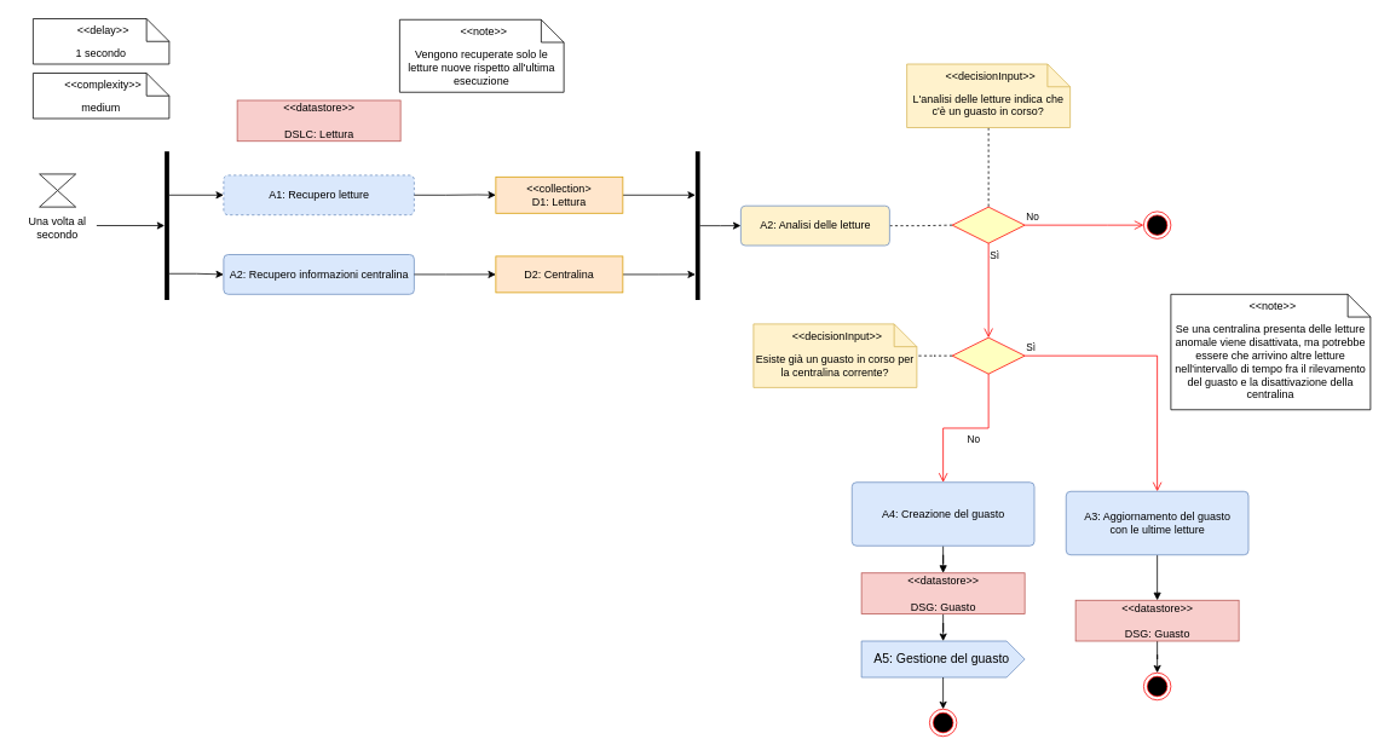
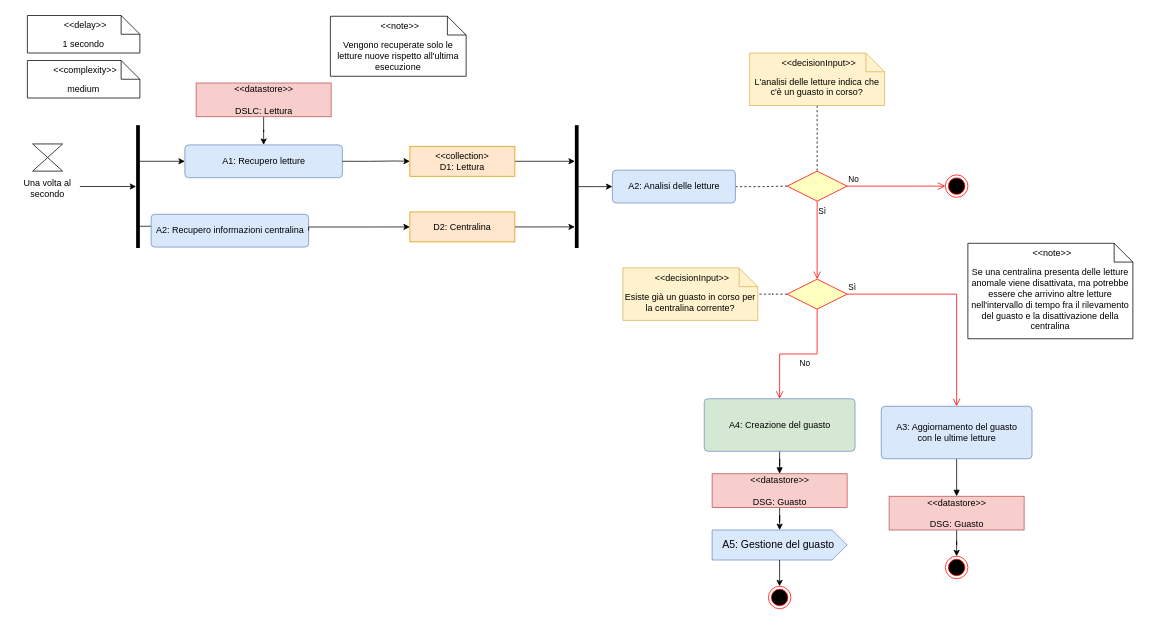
+ <mxCell id="8" style="edgeStyle=orthogonalEdgeStyle;rounded=0;orthogonalLoop=1;jettySize=auto;html=1;entryX=0.5;entryY=0;entryDx=0;entryDy=0;" edge="1" parent="1" source="9" target="7"><mxGeometry relative="1" as="geometry"><mxPoint x="351" y="181.25" as="targetPoint" /><Array as="points" /></mxGeometry></mxCell>
- <mxCell id="7" value="A1: Recupero letture" style="html=1;align=center;verticalAlign=middle;rounded=1;absoluteArcSize=1;arcSize=10;dashed=1;fillColor=#dae8fc;strokeColor=#6c8ebf;" parent="1" vertex="1"><mxGeometry x="246" y="192.5" width="210" height="43.75" as="geometry" /></mxCell>
+ <mxCell id="7" value="A1: Recupero letture" style="html=1;align=center;verticalAlign=middle;rounded=1;absoluteArcSize=1;arcSize=10;dashed=0;fillColor=#dae8fc;strokeColor=#6c8ebf;" parent="1" vertex="1"><mxGeometry x="246" y="192.5" width="210" height="43.75" as="geometry" /></mxCell>
- <mxCell id="24" value="A2: Analisi delle letture" style="html=1;align=center;verticalAlign=middle;rounded=1;absoluteArcSize=1;arcSize=10;dashed=0;fillColor=#fff2cc;strokeColor=#6c8ebf;" vertex="1" parent="1"><mxGeometry x="816" y="226.25" width="164" height="43.75" as="geometry" /></mxCell>
+ <mxCell id="24" value="A2: Analisi delle letture" style="html=1;align=center;verticalAlign=middle;rounded=1;absoluteArcSize=1;arcSize=10;dashed=0;fillColor=#dae8fc;strokeColor=#6c8ebf;" vertex="1" parent="1"><mxGeometry x="816" y="226.25" width="164" height="43.75" as="geometry" /></mxCell>
- <mxCell id="14" value="A2: Recupero informazioni centralina" style="html=1;align=center;verticalAlign=middle;rounded=1;absoluteArcSize=1;arcSize=10;dashed=0;fillColor=#dae8fc;strokeColor=#6c8ebf;" vertex="1" parent="1"><mxGeometry x="246" y="280" width="210" height="43.75" as="geometry" /></mxCell>
+ <mxCell id="14" value="A2: Recupero informazioni centralina" style="html=1;align=center;verticalAlign=middle;rounded=1;absoluteArcSize=1;arcSize=10;dashed=0;fillColor=#dae8fc;strokeColor=#6c8ebf;" vertex="1" parent="1"><mxGeometry x="201" y="285" width="210" height="43.75" as="geometry" /></mxCell>
- <mxCell id="49" value="A4: Creazione del guasto" style="html=1;align=center;verticalAlign=middle;rounded=1;absoluteArcSize=1;arcSize=10;dashed=0;fillColor=#dae8fc;strokeColor=#6c8ebf;" vertex="1" parent="1"><mxGeometry x="938.5" y="531" width="201" height="70" as="geometry" /></mxCell>
+ <mxCell id="49" value="A4: Creazione del guasto" style="html=1;align=center;verticalAlign=middle;rounded=1;absoluteArcSize=1;arcSize=10;dashed=0;fillColor=#d5e8d4;strokeColor=#6c8ebf;" vertex="1" parent="1"><mxGeometry x="938.5" y="531" width="201" height="70" as="geometry" /></mxCell>
